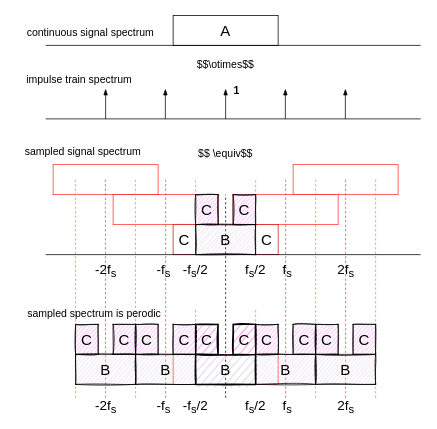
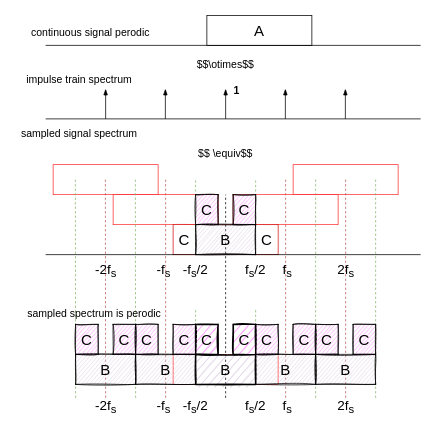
- <mxCell id="38" value="&lt;font style=&quot;font-size: 14px;&quot;&gt;continuous signal spectrum&lt;/font&gt;" style="text;html=1;strokeColor=none;fillColor=none;align=center;verticalAlign=middle;whiteSpace=wrap;rounded=0;shadow=0;glass=0;sketch=1;fontSize=20;" parent="1" vertex="1"><mxGeometry x="30" y="25" width="180" height="30" as="geometry" /></mxCell>
+ <mxCell id="38" value="&lt;font style=&quot;font-size: 14px;&quot;&gt;continuous signal perodic&lt;/font&gt;" style="text;html=1;strokeColor=none;fillColor=none;align=center;verticalAlign=middle;whiteSpace=wrap;rounded=0;shadow=0;glass=0;sketch=1;fontSize=20;" parent="1" vertex="1"><mxGeometry x="30" y="25" width="180" height="30" as="geometry" /></mxCell>
- <mxCell id="27" value="&lt;font style=&quot;font-size: 20px;&quot;&gt;A&lt;/font&gt;" style="rounded=0;whiteSpace=wrap;html=1;fillColor=none;strokeWidth=1;strokeColor=#000000;" parent="1" vertex="1"><mxGeometry x="230" width="140" height="40" as="geometry" y="20" /></mxCell>
+ <mxCell id="27" value="&lt;font style=&quot;font-size: 20px;&quot;&gt;A&lt;/font&gt;" style="rounded=0;whiteSpace=wrap;html=1;fillColor=none;strokeWidth=1;strokeColor=#000000;" parent="1" vertex="1"><mxGeometry x="275" y="20" width="140" height="40" as="geometry" /></mxCell>
- <mxCell id="40" value="&lt;font style=&quot;font-size: 14px;&quot;&gt;sampled signal spectrum&lt;/font&gt;" style="text;html=1;strokeColor=none;fillColor=none;align=center;verticalAlign=middle;whiteSpace=wrap;rounded=0;shadow=0;glass=0;sketch=1;fontSize=20;" parent="1" vertex="1"><mxGeometry y="184" width="180" height="30" as="geometry" x="20" /></mxCell>
+ <mxCell id="40" value="&lt;font style=&quot;font-size: 14px;&quot;&gt;sampled signal spectrum&lt;/font&gt;" style="text;html=1;strokeColor=none;fillColor=none;align=center;verticalAlign=middle;whiteSpace=wrap;rounded=0;shadow=0;glass=0;sketch=1;fontSize=20;" parent="1" vertex="1"><mxGeometry x="15" y="159" width="180" height="30" as="geometry" /></mxCell>
